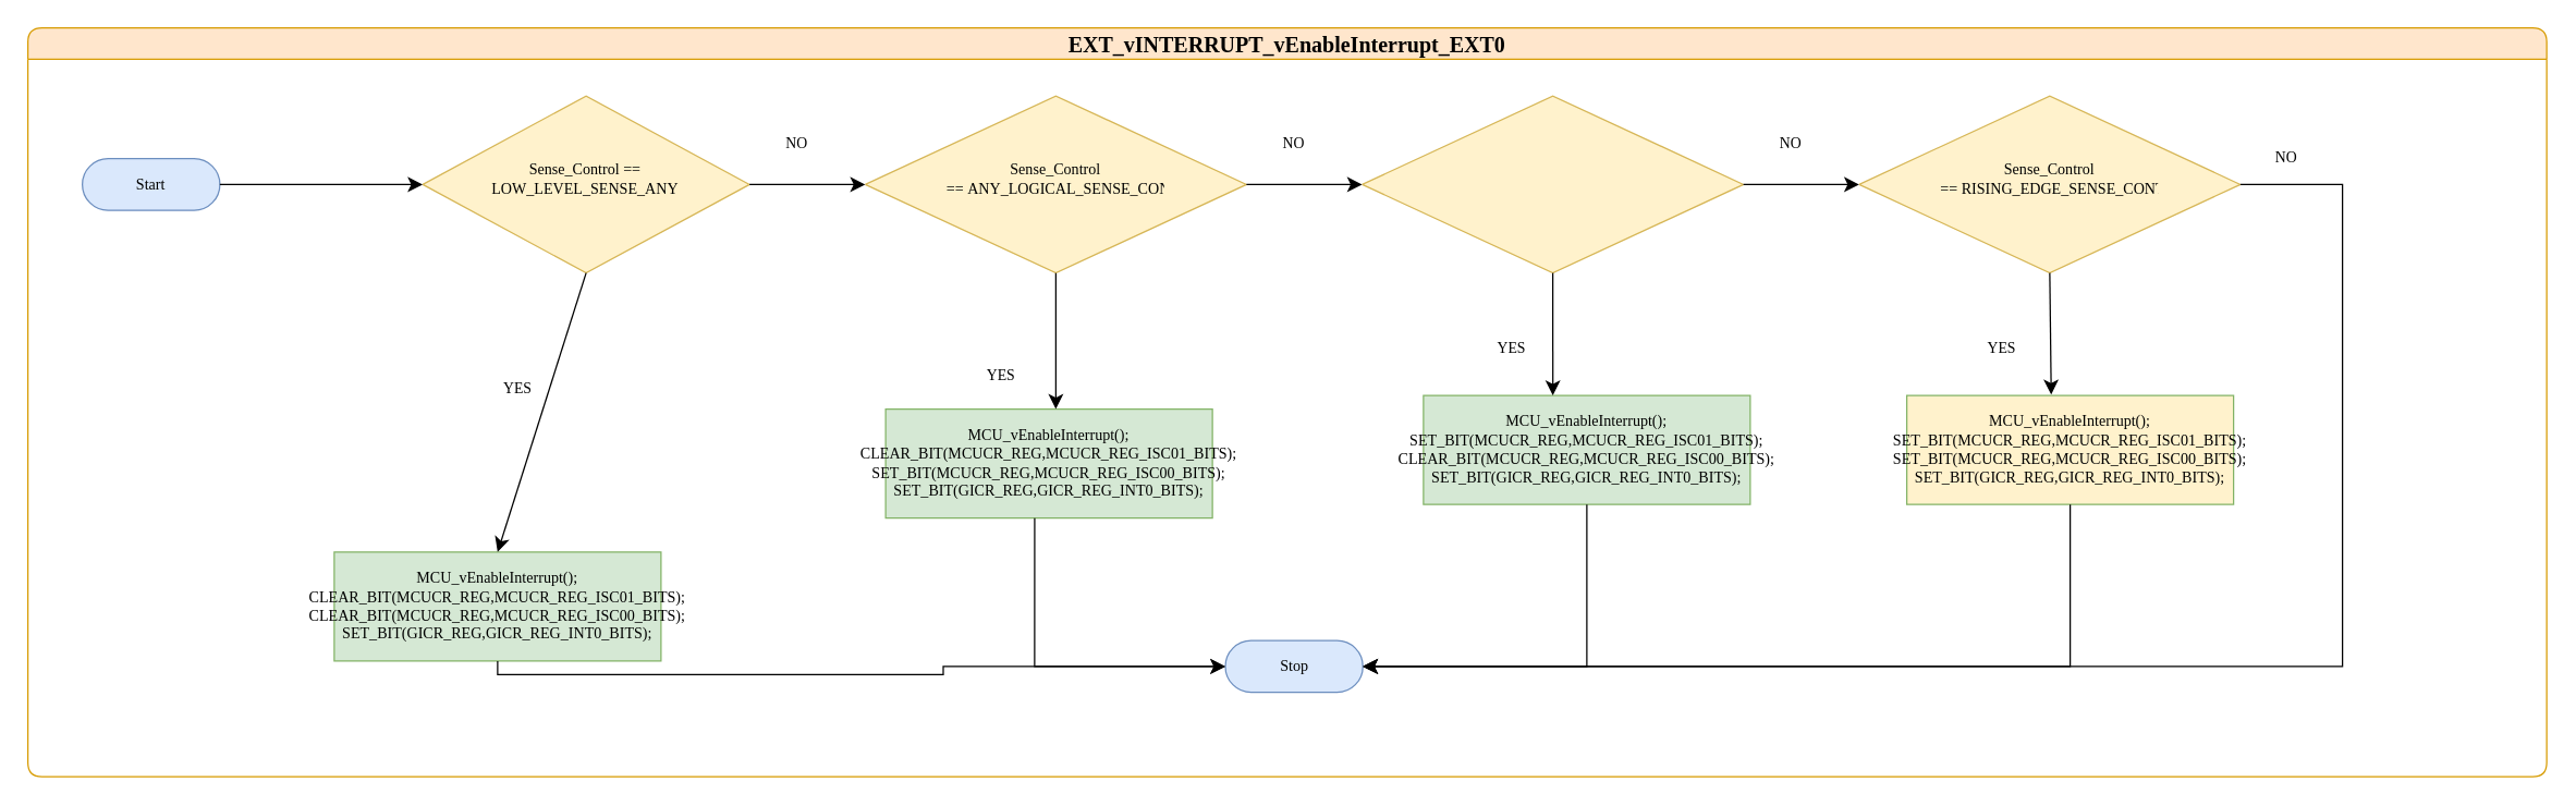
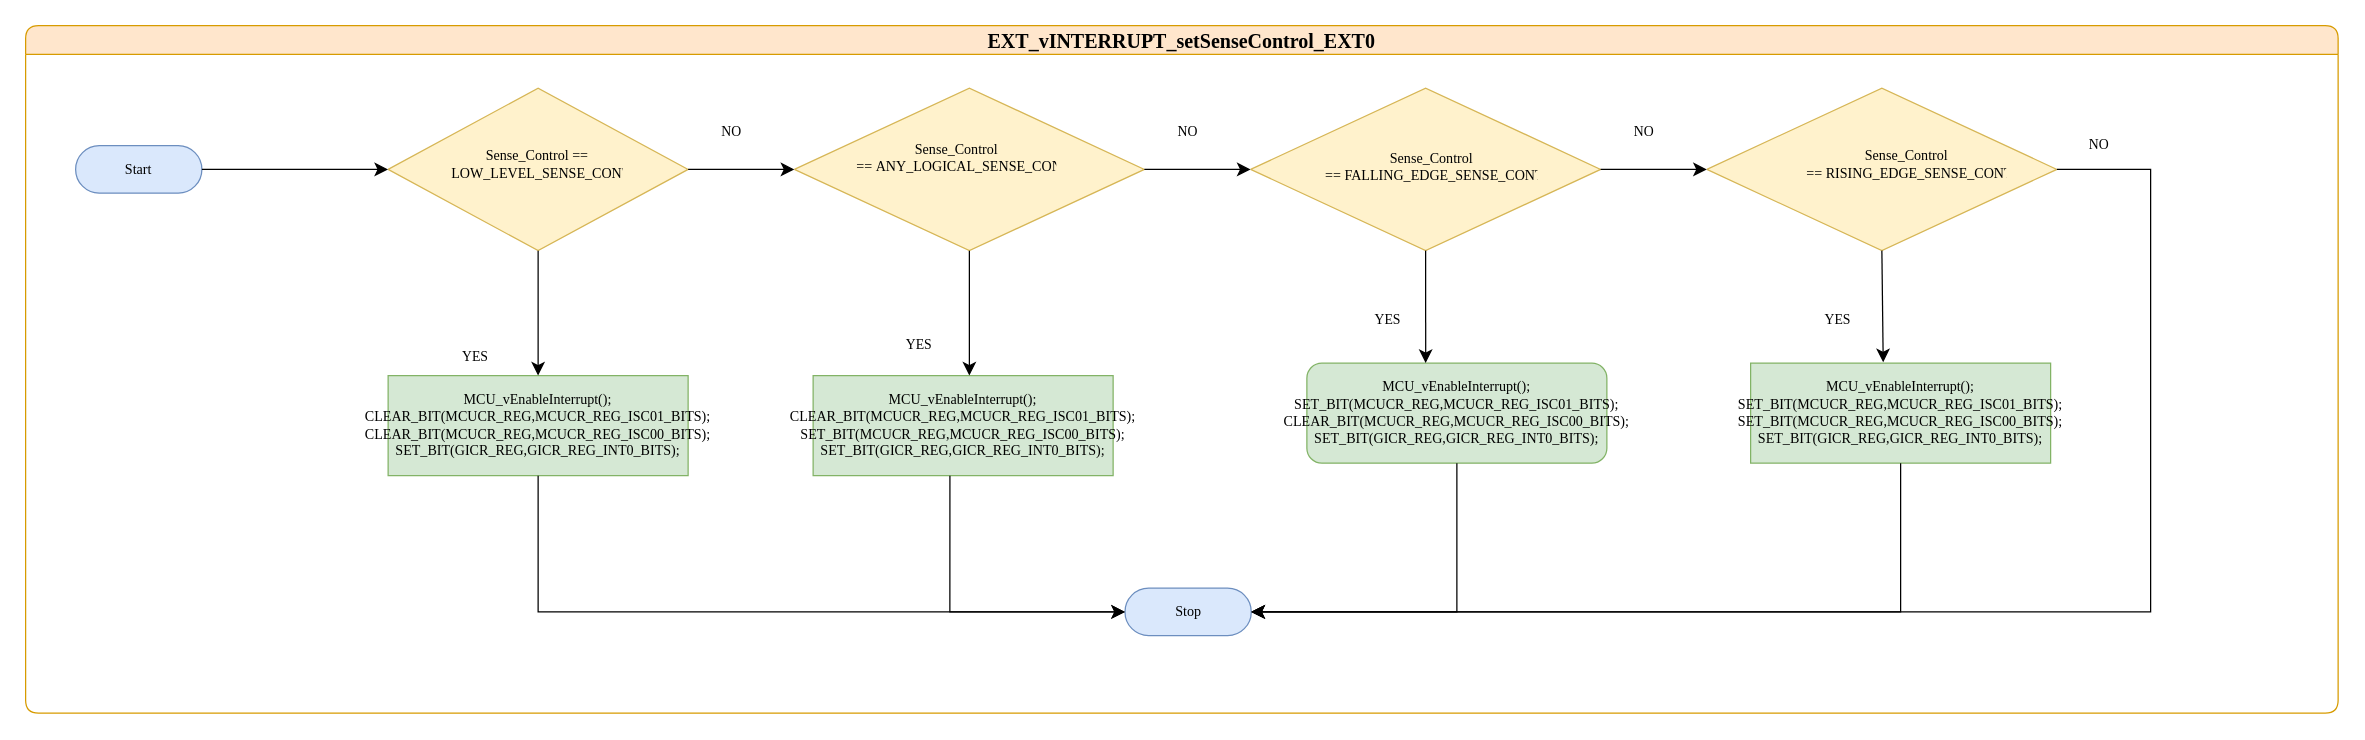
- <mxCell id="37" value="EXT_vINTERRUPT_vEnableInterrupt_EXT0&lt;span id=&quot;docs-internal-guid-98234657-7fff-04d9-a120-3d8ea489c442&quot; style=&quot;font-weight:normal;&quot;&gt;&lt;/span&gt;" style="swimlane;whiteSpace=wrap;html=1;rounded=1;fontSize=16;fontFamily=Calibri;fillColor=#ffe6cc;strokeColor=#d79b00;" vertex="1" parent="1"><mxGeometry x="20" y="20" width="1850" height="550" as="geometry"><mxRectangle x="-207" y="152.5" width="134" height="31" as="alternateBounds" /></mxGeometry></mxCell>
+ <mxCell id="37" value="EXT_vINTERRUPT_setSenseControl_EXT0&lt;span id=&quot;docs-internal-guid-98234657-7fff-04d9-a120-3d8ea489c442&quot; style=&quot;font-weight:normal;&quot;&gt;&lt;/span&gt;" style="swimlane;whiteSpace=wrap;html=1;rounded=1;fontSize=16;fontFamily=Calibri;fillColor=#ffe6cc;strokeColor=#d79b00;" vertex="1" parent="1"><mxGeometry x="20" y="20" width="1850" height="550" as="geometry"><mxRectangle x="-207" y="152.5" width="134" height="31" as="alternateBounds" /></mxGeometry></mxCell>
- <mxCell id="3" value="&lt;div style=&quot;font-size: 11.27px;&quot;&gt;&lt;font style=&quot;font-size: 11.27px;&quot;&gt;Sense_Control == LOW_LEVEL_SENSE_ANY&lt;/font&gt;&lt;br style=&quot;font-size: 11.27px;&quot;&gt;&lt;/div&gt;" style="text;vsdxID=219;fillColor=none;gradientColor=none;strokeColor=none;spacingTop=-1;spacingBottom=-1;spacingLeft=-1;spacingRight=-1;points=[[0,0.5,0],[1,0.5,0],[0.5,0,0],[0.5,1,0]];labelBackgroundColor=none;rounded=1;html=1;whiteSpace=wrap;verticalAlign=middle;align=center;overflow=width;;html=1;fontColor=#000000;fontFamily=Calibri;fontSize=11.27;" vertex="1" parent="2"><mxGeometry x="51.443" y="16.104" width="137.114" height="89.659" as="geometry" /></mxCell>
+ <mxCell id="3" value="&lt;div style=&quot;font-size: 11.27px;&quot;&gt;&lt;font style=&quot;font-size: 11.27px;&quot;&gt;Sense_Control == LOW_LEVEL_SENSE_CONTROL&lt;/font&gt;&lt;br style=&quot;font-size: 11.27px;&quot;&gt;&lt;/div&gt;" style="text;vsdxID=219;fillColor=none;gradientColor=none;strokeColor=none;spacingTop=-1;spacingBottom=-1;spacingLeft=-1;spacingRight=-1;points=[[0,0.5,0],[1,0.5,0],[0.5,0,0],[0.5,1,0]];labelBackgroundColor=none;rounded=1;html=1;whiteSpace=wrap;verticalAlign=middle;align=center;overflow=width;;html=1;fontColor=#000000;fontFamily=Calibri;fontSize=11.27;" vertex="1" parent="2"><mxGeometry x="51.443" y="16.104" width="137.114" height="89.659" as="geometry" /></mxCell>
- <mxCell id="7" value="&lt;div style=&quot;font-size: 11.27px;&quot;&gt;&lt;font style=&quot;font-size: 11.27px;&quot;&gt;Sense_Control ==&amp;nbsp;ANY_LOGICAL_SENSE_CONTROL&lt;/font&gt;&lt;br style=&quot;font-size: 11.27px;&quot;&gt;&lt;/div&gt;" style="text;vsdxID=219;fillColor=none;gradientColor=none;strokeColor=none;spacingTop=-1;spacingBottom=-1;spacingLeft=-1;spacingRight=-1;points=[[0,0.5,0],[1,0.5,0],[0.5,0,0],[0.5,1,0]];labelBackgroundColor=none;rounded=1;html=1;whiteSpace=wrap;verticalAlign=middle;align=center;overflow=width;;html=1;fontColor=#000000;fontFamily=Calibri;fontSize=11.27;" vertex="1" parent="6"><mxGeometry x="60.017" y="16.104" width="159.967" height="89.659" as="geometry" /></mxCell>
+ <mxCell id="7" value="&lt;div style=&quot;font-size: 11.27px;&quot;&gt;&lt;font style=&quot;font-size: 11.27px;&quot;&gt;Sense_Control ==&amp;nbsp;ANY_LOGICAL_SENSE_CONTROL&lt;/font&gt;&lt;br style=&quot;font-size: 11.27px;&quot;&gt;&lt;/div&gt;" style="text;vsdxID=219;fillColor=none;gradientColor=none;strokeColor=none;spacingTop=-1;spacingBottom=-1;spacingLeft=-1;spacingRight=-1;points=[[0,0.5,0],[1,0.5,0],[0.5,0,0],[0.5,1,0]];labelBackgroundColor=none;rounded=1;html=1;whiteSpace=wrap;verticalAlign=middle;align=center;overflow=width;;html=1;fontColor=#000000;fontFamily=Calibri;fontSize=11.27;" vertex="1" parent="6"><mxGeometry x="50.017" y="11.104" width="159.967" height="89.659" as="geometry" /></mxCell>
- <mxCell id="21" value="&lt;div style=&quot;font-size: 11.27px;&quot;&gt;&lt;font style=&quot;font-size: 11.27px;&quot;&gt;Sense_Control ==&amp;nbsp;RISING_EDGE_SENSE_CONTROL&lt;/font&gt;&lt;br style=&quot;font-size: 11.27px;&quot;&gt;&lt;/div&gt;" style="text;vsdxID=219;fillColor=none;gradientColor=none;strokeColor=none;spacingTop=-1;spacingBottom=-1;spacingLeft=-1;spacingRight=-1;points=[[0,0.5,0],[1,0.5,0],[0.5,0,0],[0.5,1,0]];labelBackgroundColor=none;rounded=1;html=1;whiteSpace=wrap;verticalAlign=middle;align=center;overflow=width;;html=1;fontColor=#000000;fontFamily=Calibri;fontSize=11.27;" vertex="1" parent="20"><mxGeometry x="60.017" y="16.104" width="159.967" height="89.659" as="geometry" /></mxCell>
+ <mxCell id="21" value="&lt;div style=&quot;font-size: 11.27px;&quot;&gt;&lt;font style=&quot;font-size: 11.27px;&quot;&gt;Sense_Control ==&amp;nbsp;RISING_EDGE_SENSE_CONTROL&lt;/font&gt;&lt;br style=&quot;font-size: 11.27px;&quot;&gt;&lt;/div&gt;" style="text;vsdxID=219;fillColor=none;gradientColor=none;strokeColor=none;spacingTop=-1;spacingBottom=-1;spacingLeft=-1;spacingRight=-1;points=[[0,0.5,0],[1,0.5,0],[0.5,0,0],[0.5,1,0]];labelBackgroundColor=none;rounded=1;html=1;whiteSpace=wrap;verticalAlign=middle;align=center;overflow=width;;html=1;fontColor=#000000;fontFamily=Calibri;fontSize=11.27;" vertex="1" parent="20"><mxGeometry x="80.017" y="16.104" width="159.967" height="89.659" as="geometry" /></mxCell>
+ <mxCell id="14" value="&lt;div style=&quot;font-size: 11.27px;&quot;&gt;&lt;font style=&quot;font-size: 11.27px;&quot;&gt;Sense_Control ==&amp;nbsp;FALLING_EDGE_SENSE_CONTROL&lt;/font&gt;&lt;br style=&quot;font-size: 11.27px;&quot;&gt;&lt;/div&gt;" style="text;vsdxID=219;fillColor=none;gradientColor=none;strokeColor=none;spacingTop=-1;spacingBottom=-1;spacingLeft=-1;spacingRight=-1;points=[[0,0.5,0],[1,0.5,0],[0.5,0,0],[0.5,1,0]];labelBackgroundColor=none;rounded=1;html=1;whiteSpace=wrap;verticalAlign=middle;align=center;overflow=width;;html=1;fontColor=#000000;fontFamily=Calibri;fontSize=11.27;" vertex="1" parent="13"><mxGeometry x="60.02" y="16.1" width="169.98" height="93.9" as="geometry" /></mxCell>
- <mxCell id="15" value="&lt;div style=&quot;font-size: 11.27px;&quot;&gt;&lt;font style=&quot;font-size: 11.27px;&quot;&gt;MCU_vEnableInterrupt();&lt;/font&gt;&lt;/div&gt;&lt;div style=&quot;font-size: 11.27px;&quot;&gt;&lt;font style=&quot;font-size: 11.27px;&quot;&gt;&lt;span style=&quot;font-size: 11.27px;&quot;&gt;&lt;span style=&quot;font-size: 11.27px;&quot;&gt;     &lt;/span&gt;SET_BIT(MCUCR_REG,MCUCR_REG_ISC01_BITS);&lt;/span&gt;&lt;/font&gt;&lt;/div&gt;&lt;div style=&quot;font-size: 11.27px;&quot;&gt;&lt;font style=&quot;font-size: 11.27px;&quot;&gt;&lt;span style=&quot;font-size: 11.27px;&quot;&gt;&lt;span style=&quot;font-size: 11.27px;&quot;&gt;     &lt;/span&gt;CLEAR_BIT(MCUCR_REG,MCUCR_REG_ISC00_BITS);&lt;/span&gt;&lt;/font&gt;&lt;/div&gt;&lt;div style=&quot;font-size: 11.27px;&quot;&gt;&lt;font style=&quot;font-size: 11.27px;&quot;&gt;&lt;span style=&quot;font-size: 11.27px;&quot;&gt;&lt;span style=&quot;font-size: 11.27px;&quot;&gt;     &lt;/span&gt;SET_BIT(GICR_REG,GICR_REG_INT0_BITS);&lt;/span&gt;&lt;/font&gt;&lt;/div&gt;" style="rounded=0;whiteSpace=wrap;html=1;fontSize=11.27;fillColor=#d5e8d4;strokeColor=#82b366;fontFamily=Calibri;" vertex="1" parent="1"><mxGeometry x="1045" y="290" width="240" height="80" as="geometry" /></mxCell>
+ <mxCell id="15" value="&lt;div style=&quot;font-size: 11.27px;&quot;&gt;&lt;font style=&quot;font-size: 11.27px;&quot;&gt;MCU_vEnableInterrupt();&lt;/font&gt;&lt;/div&gt;&lt;div style=&quot;font-size: 11.27px;&quot;&gt;&lt;font style=&quot;font-size: 11.27px;&quot;&gt;&lt;span style=&quot;font-size: 11.27px;&quot;&gt;&lt;span style=&quot;font-size: 11.27px;&quot;&gt;     &lt;/span&gt;SET_BIT(MCUCR_REG,MCUCR_REG_ISC01_BITS);&lt;/span&gt;&lt;/font&gt;&lt;/div&gt;&lt;div style=&quot;font-size: 11.27px;&quot;&gt;&lt;font style=&quot;font-size: 11.27px;&quot;&gt;&lt;span style=&quot;font-size: 11.27px;&quot;&gt;&lt;span style=&quot;font-size: 11.27px;&quot;&gt;     &lt;/span&gt;CLEAR_BIT(MCUCR_REG,MCUCR_REG_ISC00_BITS);&lt;/span&gt;&lt;/font&gt;&lt;/div&gt;&lt;div style=&quot;font-size: 11.27px;&quot;&gt;&lt;font style=&quot;font-size: 11.27px;&quot;&gt;&lt;span style=&quot;font-size: 11.27px;&quot;&gt;&lt;span style=&quot;font-size: 11.27px;&quot;&gt;     &lt;/span&gt;SET_BIT(GICR_REG,GICR_REG_INT0_BITS);&lt;/span&gt;&lt;/font&gt;&lt;/div&gt;" style="whiteSpace=wrap;html=1;fontSize=11.27;fillColor=#d5e8d4;strokeColor=#82b366;fontFamily=Calibri;rounded=1;" vertex="1" parent="1"><mxGeometry x="1045" y="290" width="240" height="80" as="geometry" /></mxCell>
- <mxCell id="22" value="&lt;div style=&quot;font-size: 11.27px;&quot;&gt;&lt;font style=&quot;font-size: 11.27px;&quot;&gt;MCU_vEnableInterrupt();&lt;/font&gt;&lt;/div&gt;&lt;div style=&quot;font-size: 11.27px;&quot;&gt;&lt;font style=&quot;font-size: 11.27px;&quot;&gt;&lt;span style=&quot;font-size: 11.27px;&quot;&gt;&lt;span style=&quot;font-size: 11.27px;&quot;&gt;     &lt;/span&gt;SET_BIT(MCUCR_REG,MCUCR_REG_ISC01_BITS);&lt;/span&gt;&lt;/font&gt;&lt;/div&gt;&lt;div style=&quot;font-size: 11.27px;&quot;&gt;&lt;font style=&quot;font-size: 11.27px;&quot;&gt;&lt;span style=&quot;font-size: 11.27px;&quot;&gt;&lt;span style=&quot;font-size: 11.27px;&quot;&gt;     &lt;/span&gt;SET_BIT(MCUCR_REG,MCUCR_REG_ISC00_BITS);&lt;/span&gt;&lt;/font&gt;&lt;/div&gt;&lt;div style=&quot;font-size: 11.27px;&quot;&gt;&lt;font style=&quot;font-size: 11.27px;&quot;&gt;&lt;span style=&quot;font-size: 11.27px;&quot;&gt;&lt;span style=&quot;font-size: 11.27px;&quot;&gt;     &lt;/span&gt;SET_BIT(GICR_REG,GICR_REG_INT0_BITS);&lt;/span&gt;&lt;/font&gt;&lt;/div&gt;" style="rounded=0;whiteSpace=wrap;html=1;fontSize=11.27;fillColor=#fff2cc;strokeColor=#82b366;fontFamily=Calibri;" vertex="1" parent="1"><mxGeometry x="1400" y="290" width="240" height="80" as="geometry" /></mxCell>
+ <mxCell id="22" value="&lt;div style=&quot;font-size: 11.27px;&quot;&gt;&lt;font style=&quot;font-size: 11.27px;&quot;&gt;MCU_vEnableInterrupt();&lt;/font&gt;&lt;/div&gt;&lt;div style=&quot;font-size: 11.27px;&quot;&gt;&lt;font style=&quot;font-size: 11.27px;&quot;&gt;&lt;span style=&quot;font-size: 11.27px;&quot;&gt;&lt;span style=&quot;font-size: 11.27px;&quot;&gt;     &lt;/span&gt;SET_BIT(MCUCR_REG,MCUCR_REG_ISC01_BITS);&lt;/span&gt;&lt;/font&gt;&lt;/div&gt;&lt;div style=&quot;font-size: 11.27px;&quot;&gt;&lt;font style=&quot;font-size: 11.27px;&quot;&gt;&lt;span style=&quot;font-size: 11.27px;&quot;&gt;&lt;span style=&quot;font-size: 11.27px;&quot;&gt;     &lt;/span&gt;SET_BIT(MCUCR_REG,MCUCR_REG_ISC00_BITS);&lt;/span&gt;&lt;/font&gt;&lt;/div&gt;&lt;div style=&quot;font-size: 11.27px;&quot;&gt;&lt;font style=&quot;font-size: 11.27px;&quot;&gt;&lt;span style=&quot;font-size: 11.27px;&quot;&gt;&lt;span style=&quot;font-size: 11.27px;&quot;&gt;     &lt;/span&gt;SET_BIT(GICR_REG,GICR_REG_INT0_BITS);&lt;/span&gt;&lt;/font&gt;&lt;/div&gt;" style="rounded=0;whiteSpace=wrap;html=1;fontSize=11.27;fillColor=#d5e8d4;strokeColor=#82b366;fontFamily=Calibri;" vertex="1" parent="1"><mxGeometry x="1400" y="290" width="240" height="80" as="geometry" /></mxCell>
- <mxCell id="4" value="&lt;div style=&quot;font-size: 11.27px;&quot;&gt;&lt;font style=&quot;font-size: 11.27px;&quot;&gt;MCU_vEnableInterrupt();&lt;/font&gt;&lt;/div&gt;&lt;div style=&quot;font-size: 11.27px;&quot;&gt;     &lt;font style=&quot;font-size: 11.27px;&quot;&gt;CLEAR_BIT(MCUCR_REG,MCUCR_REG_ISC01_BITS);&lt;/font&gt;&lt;/div&gt;&lt;div style=&quot;font-size: 11.27px;&quot;&gt;&lt;font style=&quot;font-size: 11.27px;&quot;&gt;     CLEAR_BIT(MCUCR_REG,MCUCR_REG_ISC00_BITS);&lt;/font&gt;&lt;/div&gt;&lt;div style=&quot;font-size: 11.27px;&quot;&gt;&lt;font style=&quot;font-size: 11.27px;&quot;&gt;&lt;span style=&quot;font-size: 11.27px;&quot;&gt;     &lt;/span&gt;SET_BIT(GICR_REG,GICR_REG_INT0_BITS);&lt;/font&gt;&lt;/div&gt;" style="rounded=0;whiteSpace=wrap;html=1;fontSize=11.27;fillColor=#d5e8d4;strokeColor=#82b366;fontFamily=Calibri;" vertex="1" parent="1"><mxGeometry x="245" y="405" width="240" height="80" as="geometry" /></mxCell>
+ <mxCell id="4" value="&lt;div style=&quot;font-size: 11.27px;&quot;&gt;&lt;font style=&quot;font-size: 11.27px;&quot;&gt;MCU_vEnableInterrupt();&lt;/font&gt;&lt;/div&gt;&lt;div style=&quot;font-size: 11.27px;&quot;&gt;     &lt;font style=&quot;font-size: 11.27px;&quot;&gt;CLEAR_BIT(MCUCR_REG,MCUCR_REG_ISC01_BITS);&lt;/font&gt;&lt;/div&gt;&lt;div style=&quot;font-size: 11.27px;&quot;&gt;&lt;font style=&quot;font-size: 11.27px;&quot;&gt;     CLEAR_BIT(MCUCR_REG,MCUCR_REG_ISC00_BITS);&lt;/font&gt;&lt;/div&gt;&lt;div style=&quot;font-size: 11.27px;&quot;&gt;&lt;font style=&quot;font-size: 11.27px;&quot;&gt;&lt;span style=&quot;font-size: 11.27px;&quot;&gt;     &lt;/span&gt;SET_BIT(GICR_REG,GICR_REG_INT0_BITS);&lt;/font&gt;&lt;/div&gt;" style="rounded=0;whiteSpace=wrap;html=1;fontSize=11.27;fillColor=#d5e8d4;strokeColor=#82b366;fontFamily=Calibri;" vertex="1" parent="1"><mxGeometry x="310" y="300" width="240" height="80" as="geometry" /></mxCell>
